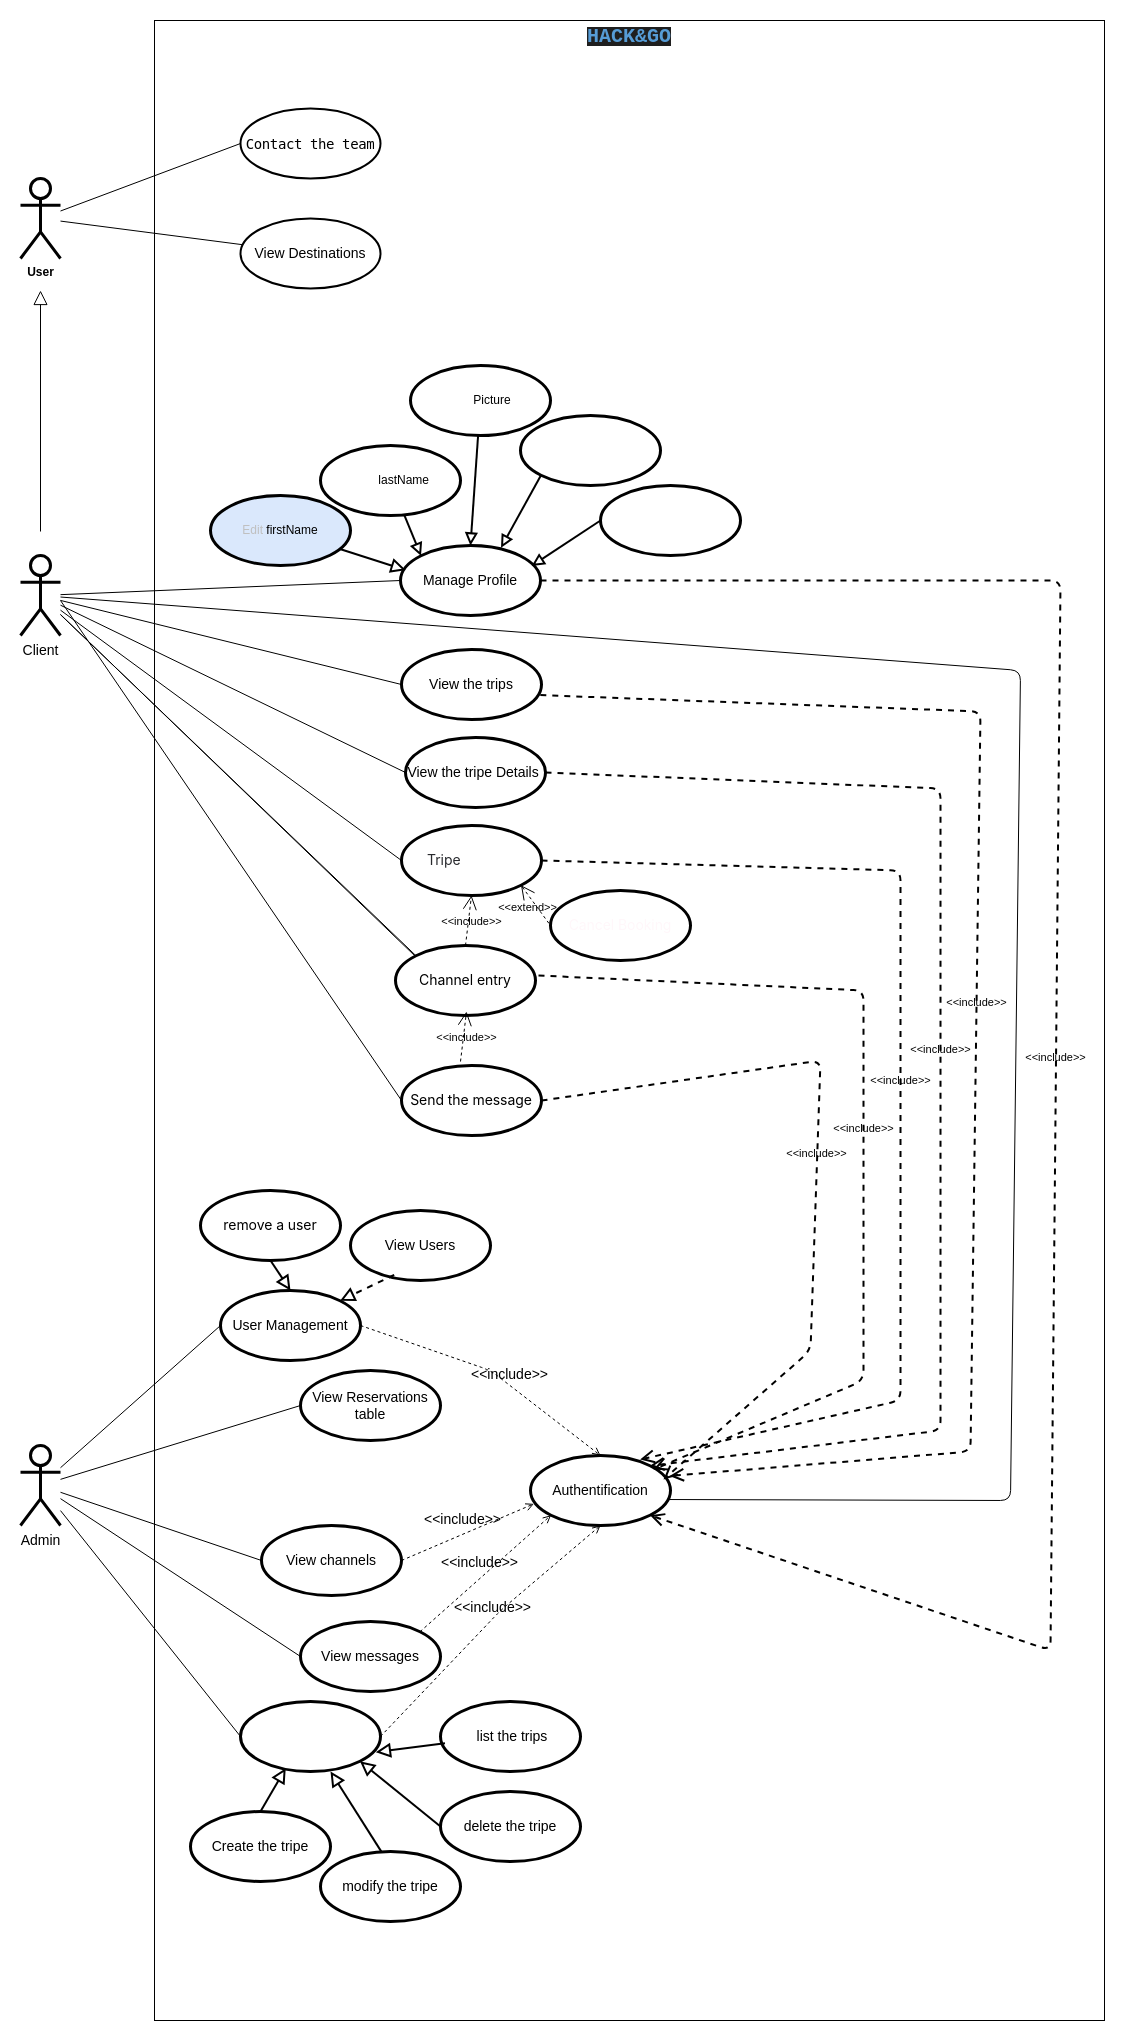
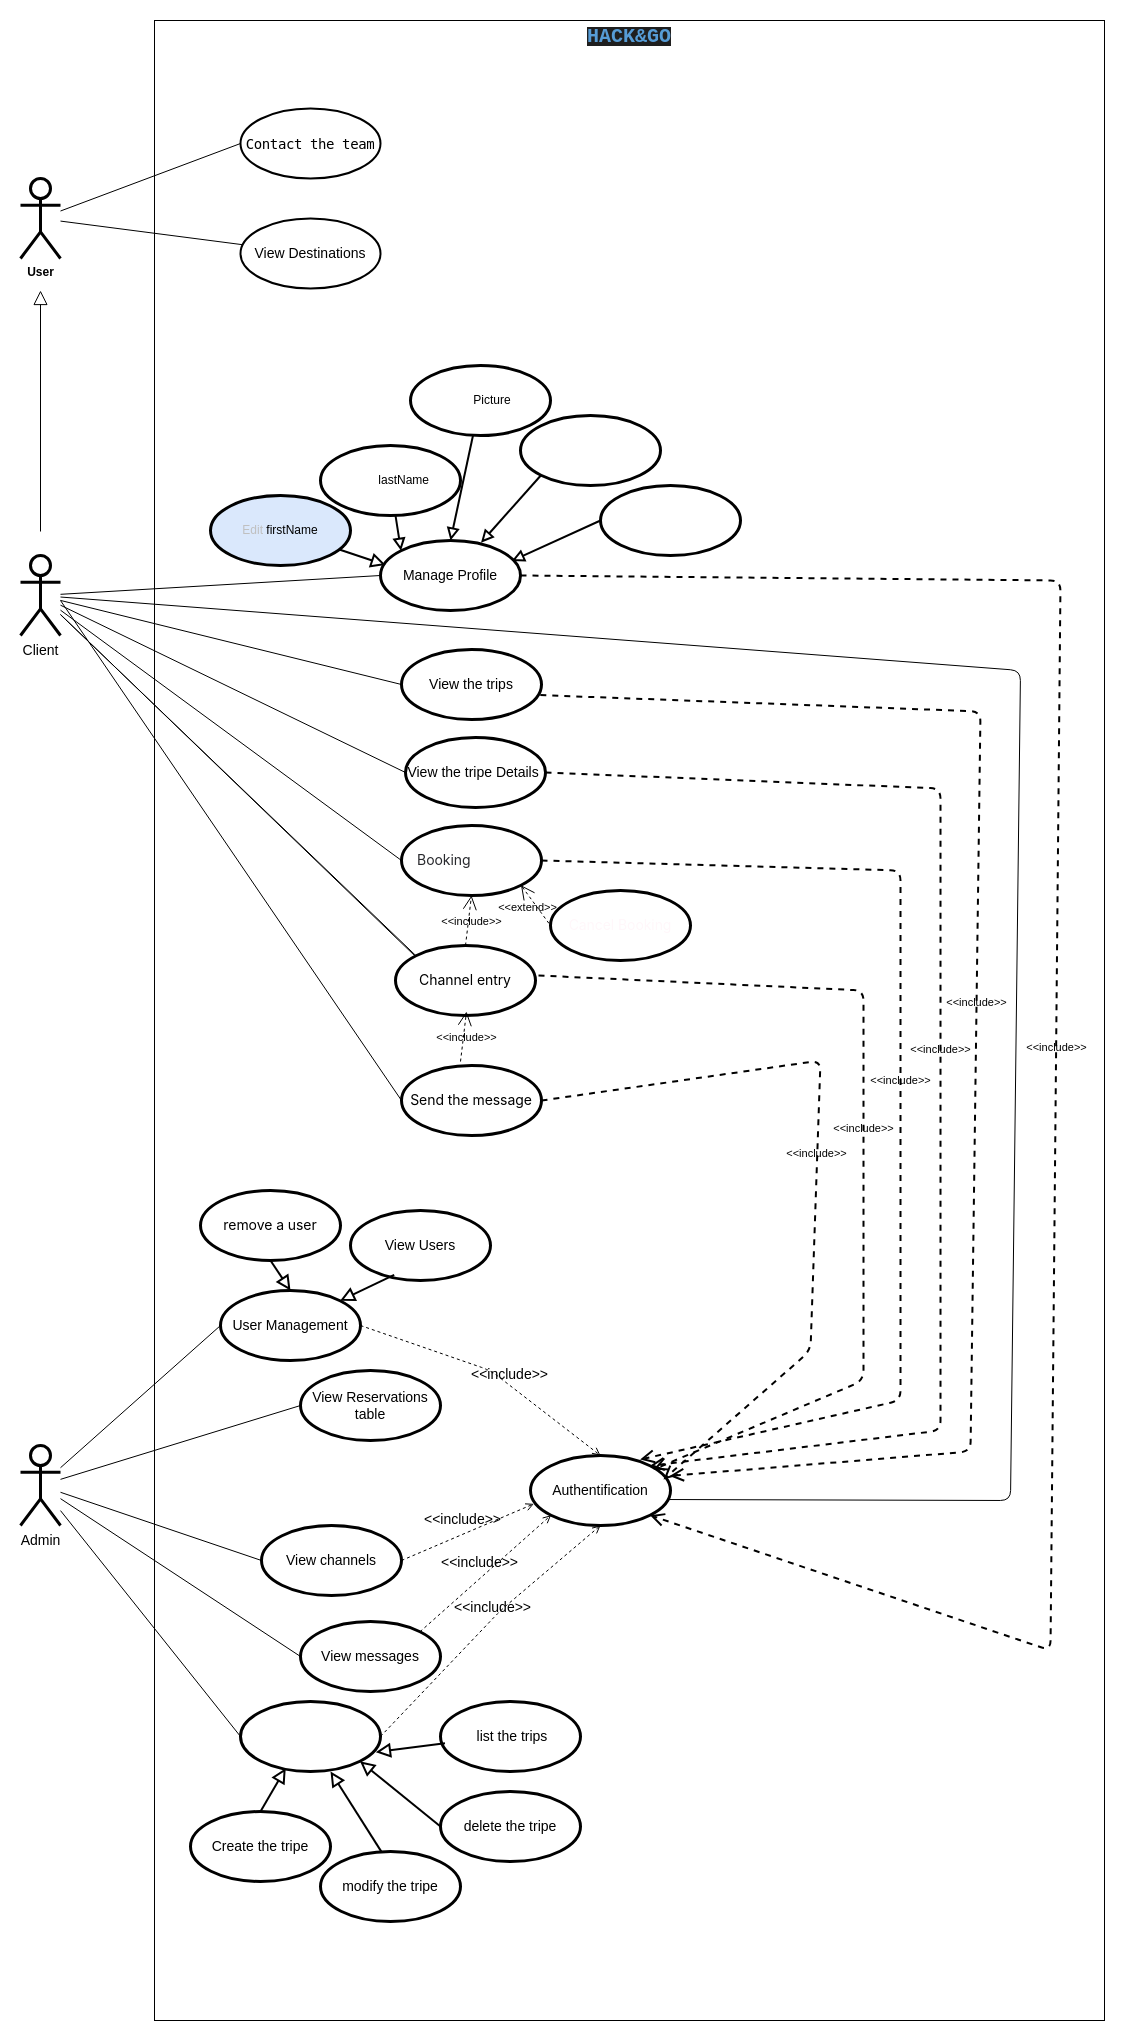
- <mxCell id="23" value="Manage Profile" style="ellipse;whiteSpace=wrap;html=1;strokeWidth=3;fontSize=14;" parent="1" vertex="1"><mxGeometry x="400" y="545" width="140" height="70" as="geometry" /></mxCell>
+ <mxCell id="23" value="Manage Profile" style="ellipse;whiteSpace=wrap;html=1;strokeWidth=3;fontSize=14;" parent="1" vertex="1"><mxGeometry x="380" y="540" width="140" height="70" as="geometry" /></mxCell>
- <mxCell id="41" value="&lt;span style=&quot;font-family: &amp;quot;Atlassian Sans&amp;quot;, ui-sans-serif, -apple-system, BlinkMacSystemFont, &amp;quot;Segoe UI&amp;quot;, Ubuntu, &amp;quot;Helvetica Neue&amp;quot;, sans-serif; letter-spacing: -0.07px; text-align: start; white-space-collapse: preserve;&quot;&gt;&lt;font style=&quot;color: light-dark(rgb(41, 42, 46), rgb(255, 247, 250));&quot;&gt;Tripe &lt;/font&gt;&lt;/span&gt;&lt;span&gt;&lt;font style=&quot;color: light-dark(rgb(255, 255, 255), rgb(255, 254, 254));&quot;&gt;the tripe&lt;/font&gt;&lt;/span&gt;" style="ellipse;whiteSpace=wrap;html=1;strokeWidth=3;fontSize=14;" vertex="1" parent="1"><mxGeometry x="401" y="825" width="140" height="70" as="geometry" /></mxCell>
+ <mxCell id="41" value="&lt;span style=&quot;font-family: &amp;quot;Atlassian Sans&amp;quot;, ui-sans-serif, -apple-system, BlinkMacSystemFont, &amp;quot;Segoe UI&amp;quot;, Ubuntu, &amp;quot;Helvetica Neue&amp;quot;, sans-serif; letter-spacing: -0.07px; text-align: start; white-space-collapse: preserve;&quot;&gt;&lt;font style=&quot;color: light-dark(rgb(41, 42, 46), rgb(255, 247, 250));&quot;&gt;Booking &lt;/font&gt;&lt;/span&gt;&lt;span&gt;&lt;font style=&quot;color: light-dark(rgb(255, 255, 255), rgb(255, 254, 254));&quot;&gt;the tripe&lt;/font&gt;&lt;/span&gt;" style="ellipse;whiteSpace=wrap;html=1;strokeWidth=3;fontSize=14;" vertex="1" parent="1"><mxGeometry x="401" y="825" width="140" height="70" as="geometry" /></mxCell>
- <mxCell id="71" style="edgeStyle=none;html=1;entryX=1;entryY=0;entryDx=0;entryDy=0;endArrow=block;endFill=0;endSize=10;strokeWidth=2;exitX=0.312;exitY=0.92;exitDx=0;exitDy=0;exitPerimeter=0;dashed=1;" edge="1" parent="1" source="70" target="11"><mxGeometry relative="1" as="geometry"><mxPoint x="280" y="1270" as="sourcePoint" /><mxPoint x="300" y="1300" as="targetPoint" /></mxGeometry></mxCell>
+ <mxCell id="71" style="edgeStyle=none;html=1;entryX=1;entryY=0;entryDx=0;entryDy=0;endArrow=block;endFill=0;endSize=10;strokeWidth=2;exitX=0.312;exitY=0.92;exitDx=0;exitDy=0;exitPerimeter=0;" edge="1" parent="1" source="70" target="11"><mxGeometry relative="1" as="geometry"><mxPoint x="280" y="1270" as="sourcePoint" /><mxPoint x="300" y="1300" as="targetPoint" /></mxGeometry></mxCell>
